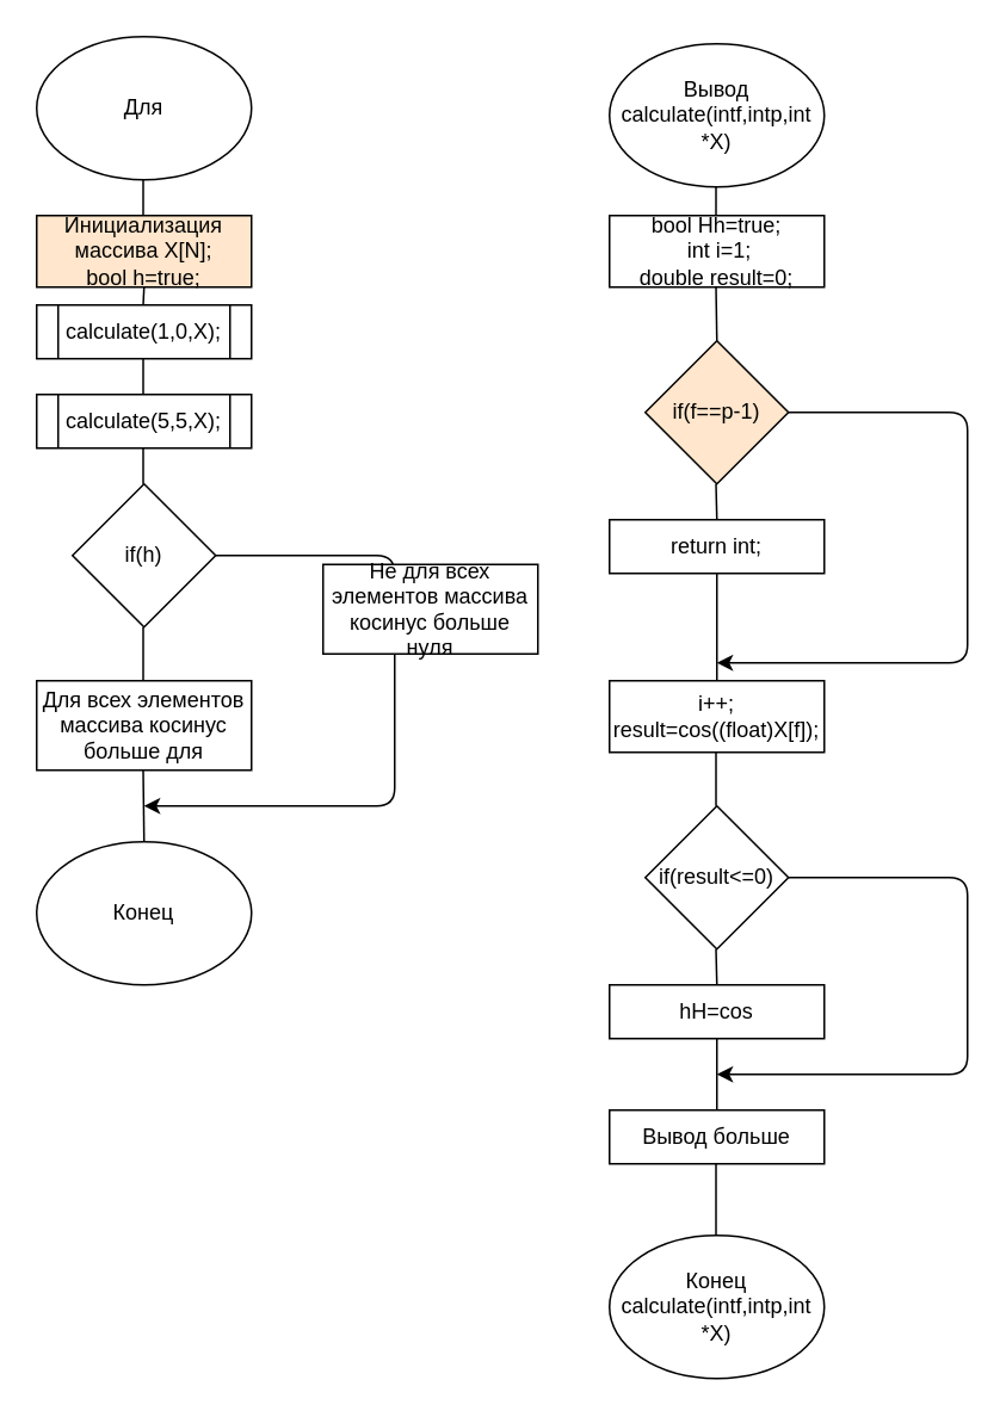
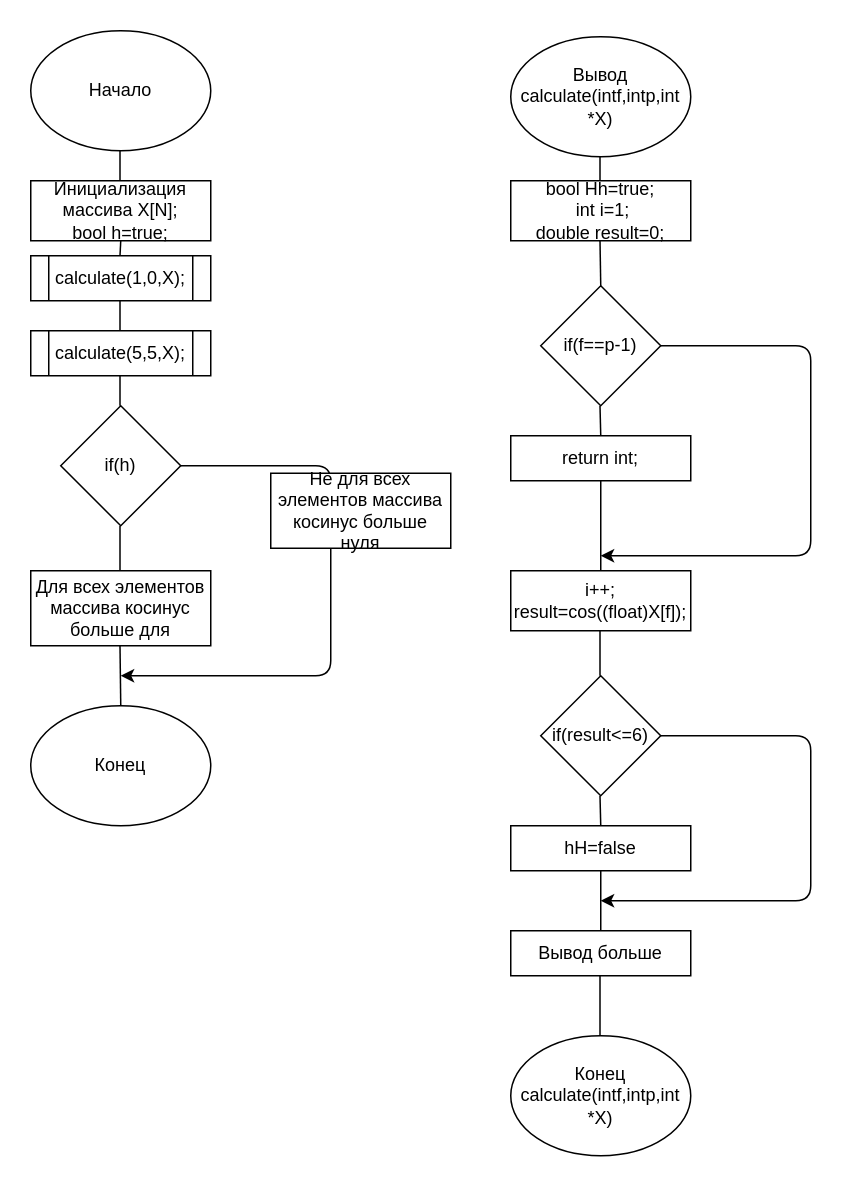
- <mxCell id="2" value="Для" style="ellipse;whiteSpace=wrap;html=1;" vertex="1" parent="1"><mxGeometry x="20" y="20" width="120" height="80" as="geometry" /></mxCell>
+ <mxCell id="2" value="Начало" style="ellipse;whiteSpace=wrap;html=1;" vertex="1" parent="1"><mxGeometry x="20" y="20" width="120" height="80" as="geometry" /></mxCell>
- <mxCell id="4" value="&lt;div&gt;Инициализация массива X[N];&lt;/div&gt;&lt;div&gt;bool h=true;&lt;/div&gt;" style="rounded=0;whiteSpace=wrap;html=1;fillColor=#ffe6cc;" vertex="1" parent="1"><mxGeometry x="20" y="120" width="120" height="40" as="geometry" /></mxCell>
+ <mxCell id="4" value="&lt;div&gt;Инициализация массива X[N];&lt;/div&gt;&lt;div&gt;bool h=true;&lt;/div&gt;" style="rounded=0;whiteSpace=wrap;html=1;" vertex="1" parent="1"><mxGeometry x="20" y="120" width="120" height="40" as="geometry" /></mxCell>
- <mxCell id="20" value="if(f==p-1)" style="rhombus;whiteSpace=wrap;html=1;fillColor=#ffe6cc;" vertex="1" parent="1"><mxGeometry x="360" y="190" width="80" height="80" as="geometry" /></mxCell>
+ <mxCell id="20" value="if(f==p-1)" style="rhombus;whiteSpace=wrap;html=1;" vertex="1" parent="1"><mxGeometry x="360" y="190" width="80" height="80" as="geometry" /></mxCell>
- <mxCell id="28" value="if(result&amp;lt;=0)" style="rhombus;whiteSpace=wrap;html=1;" vertex="1" parent="1"><mxGeometry x="360" y="450" width="80" height="80" as="geometry" /></mxCell>
+ <mxCell id="28" value="if(result&amp;lt;=6)" style="rhombus;whiteSpace=wrap;html=1;" vertex="1" parent="1"><mxGeometry x="360" y="450" width="80" height="80" as="geometry" /></mxCell>
- <mxCell id="32" value="hH=cos" style="rounded=0;whiteSpace=wrap;html=1;" vertex="1" parent="1"><mxGeometry x="340" y="550" width="120" height="30" as="geometry" /></mxCell>
+ <mxCell id="32" value="hH=false" style="rounded=0;whiteSpace=wrap;html=1;" vertex="1" parent="1"><mxGeometry x="340" y="550" width="120" height="30" as="geometry" /></mxCell>
